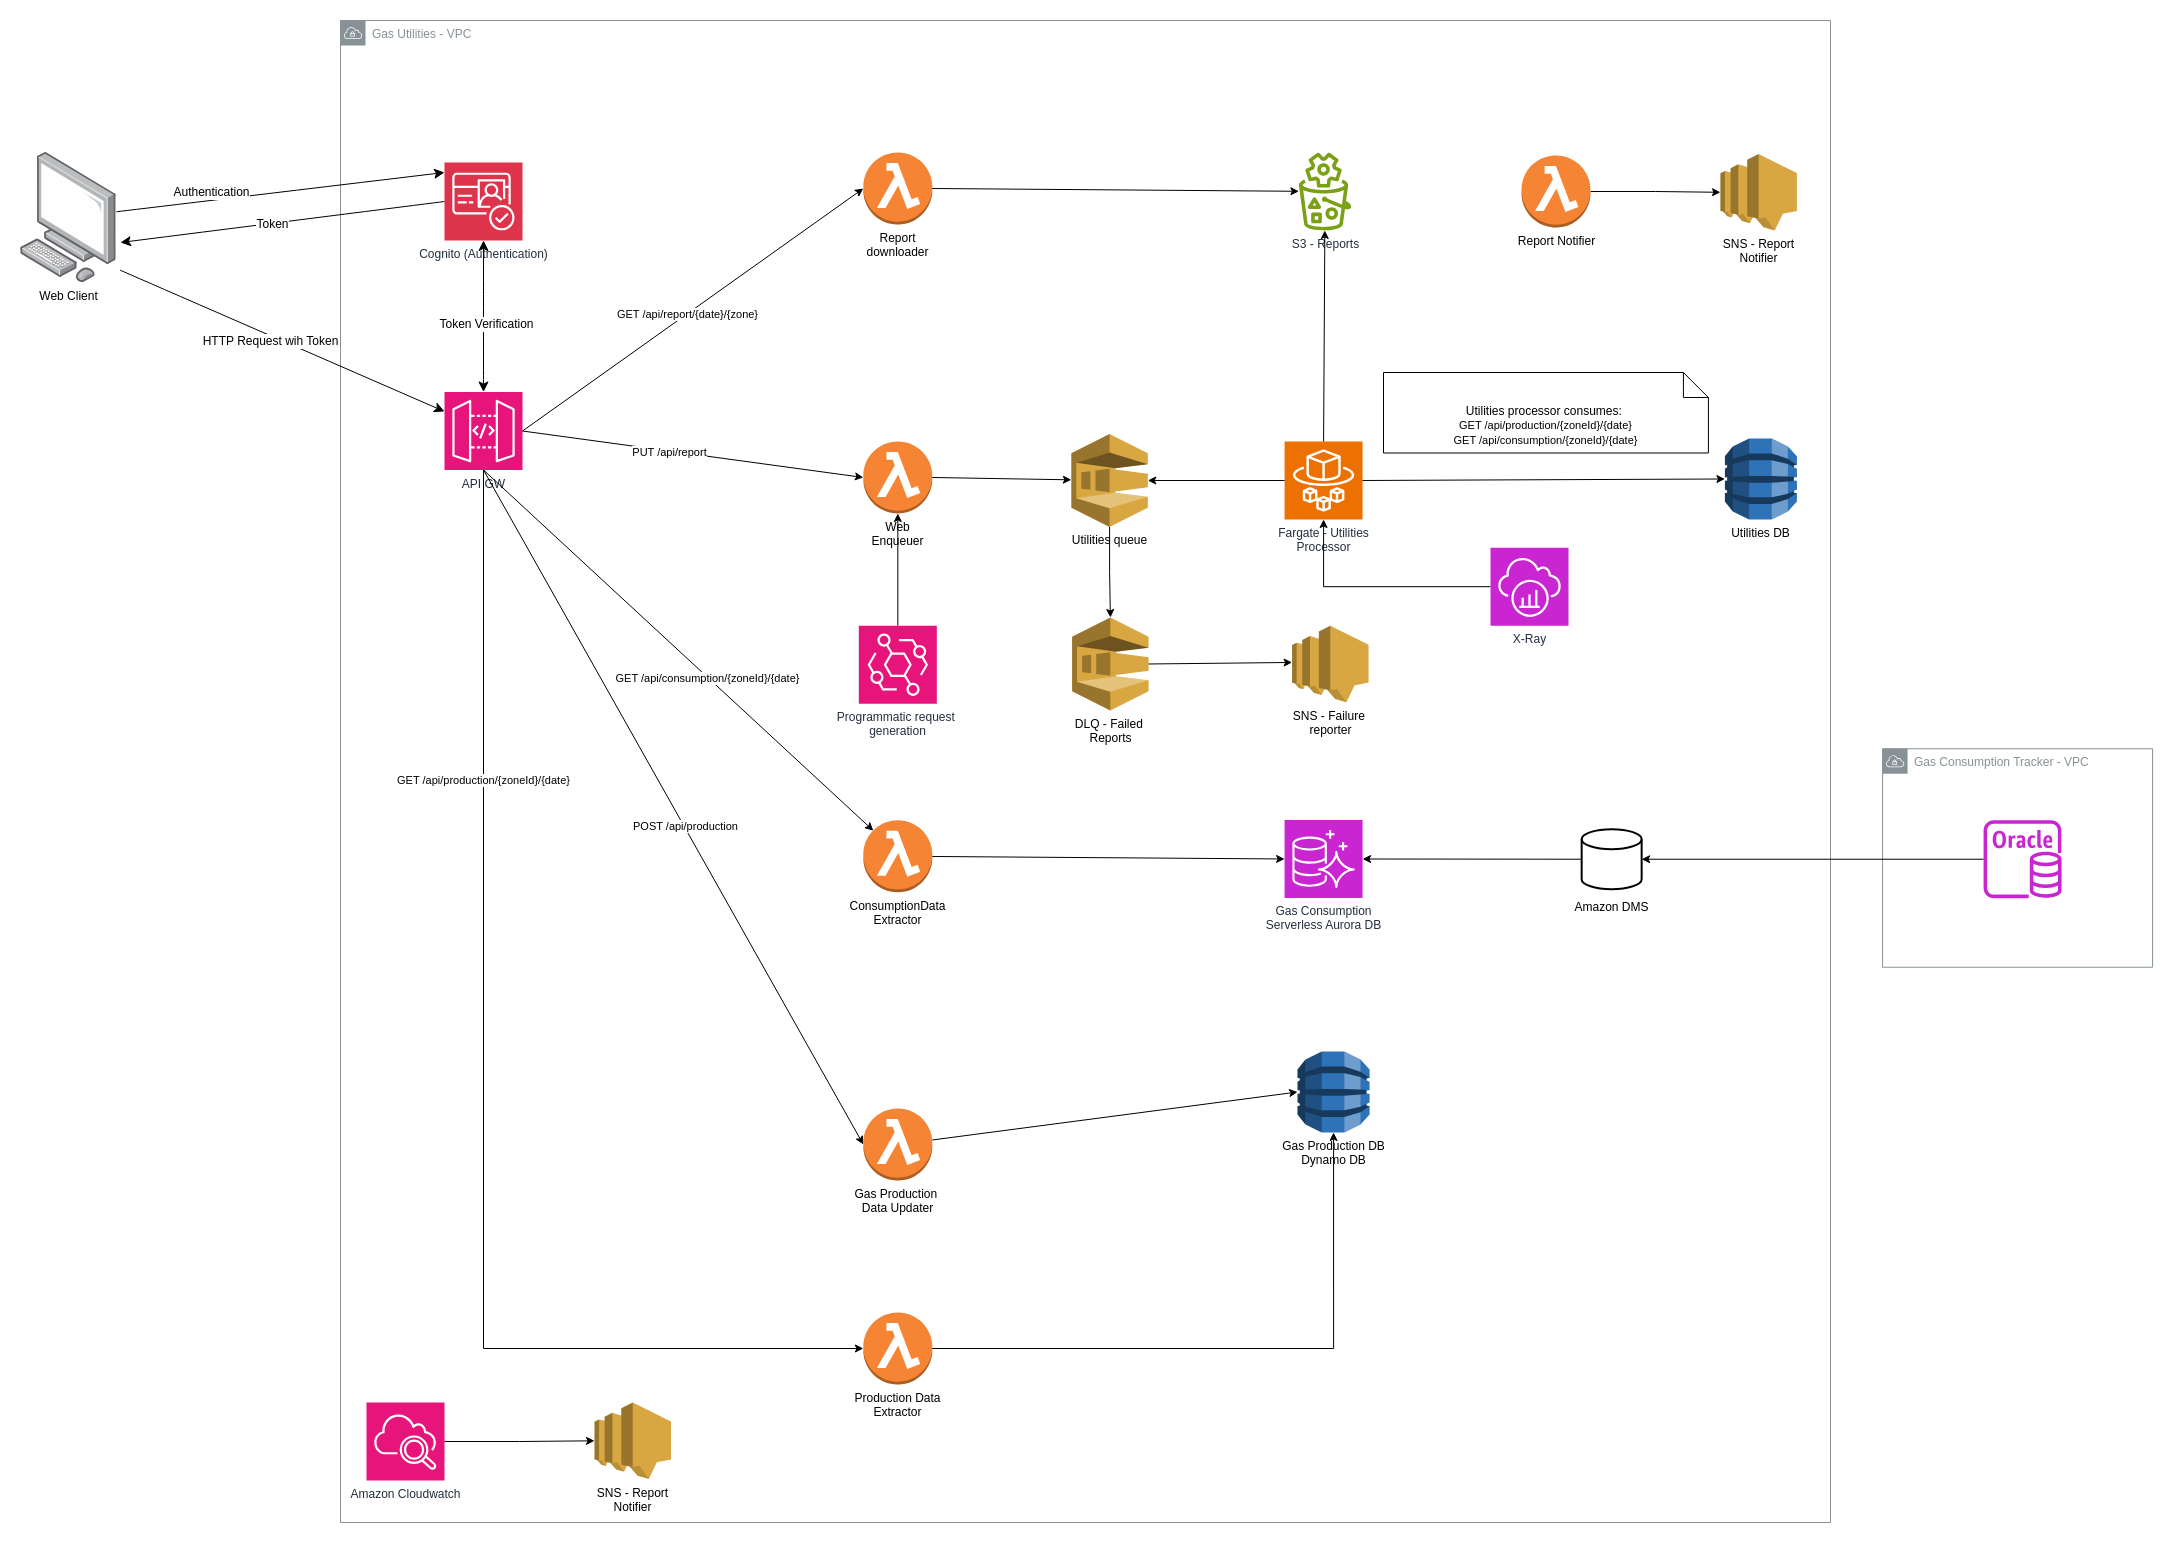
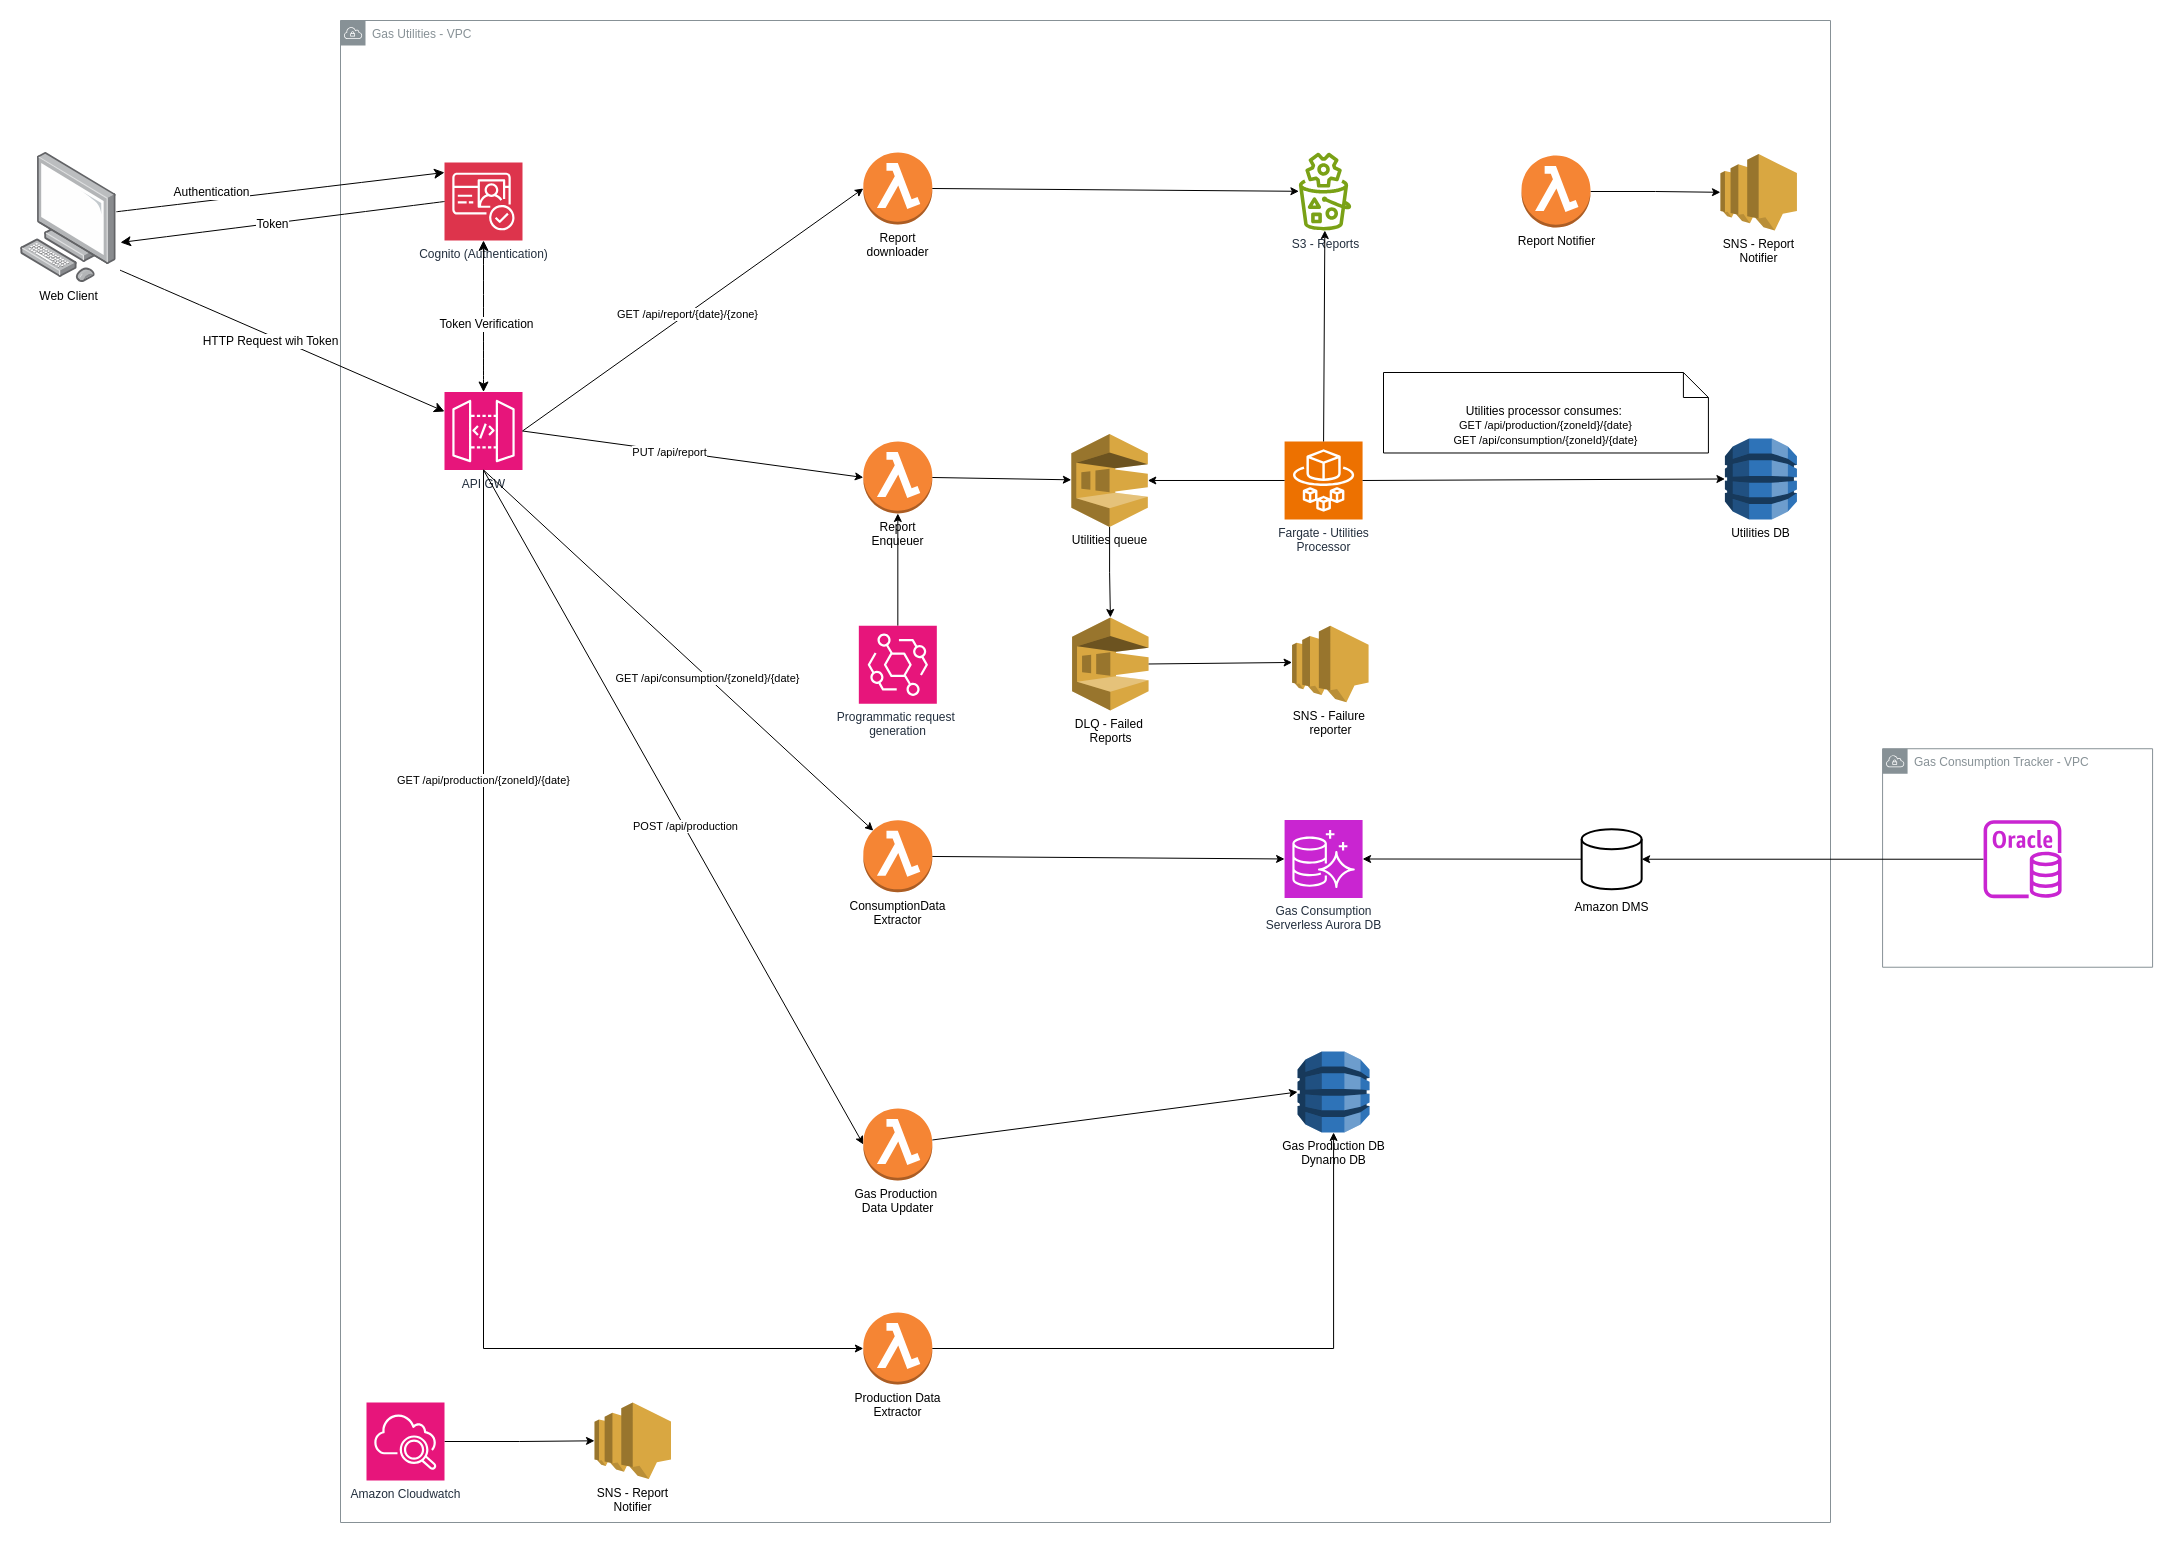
- <mxCell id="36" value="Web&lt;div&gt;Enqueuer&lt;/div&gt;" style="outlineConnect=0;dashed=0;verticalLabelPosition=bottom;verticalAlign=top;align=center;html=1;shape=mxgraph.aws3.lambda_function;fillColor=#F58534;gradientColor=none;" vertex="1" parent="1"><mxGeometry x="862.83" y="440.99" width="69" height="72" as="geometry" /></mxCell>
+ <mxCell id="36" value="Report&lt;div&gt;Enqueuer&lt;/div&gt;" style="outlineConnect=0;dashed=0;verticalLabelPosition=bottom;verticalAlign=top;align=center;html=1;shape=mxgraph.aws3.lambda_function;fillColor=#F58534;gradientColor=none;" vertex="1" parent="1"><mxGeometry x="862.83" y="440.99" width="69" height="72" as="geometry" /></mxCell>
- <mxCell id="63" style="edgeStyle=orthogonalEdgeStyle;rounded=0;orthogonalLoop=1;jettySize=auto;html=1;" edge="1" parent="1" source="64" target="14"><mxGeometry relative="1" as="geometry" /></mxCell>
- <mxCell id="64" value="X-Ray" style="sketch=0;points=[[0,0,0],[0.25,0,0],[0.5,0,0],[0.75,0,0],[1,0,0],[0,1,0],[0.25,1,0],[0.5,1,0],[0.75,1,0],[1,1,0],[0,0.25,0],[0,0.5,0],[0,0.75,0],[1,0.25,0],[1,0.5,0],[1,0.75,0]];outlineConnect=0;fontColor=#232F3E;fillColor=#C925D1;strokeColor=#ffffff;dashed=0;verticalLabelPosition=bottom;verticalAlign=top;align=center;html=1;fontSize=12;fontStyle=0;aspect=fixed;shape=mxgraph.aws4.resourceIcon;resIcon=mxgraph.aws4.xray;" vertex="1" parent="1"><mxGeometry x="1490" y="547.24" width="78" height="78" as="geometry" /></mxCell>
